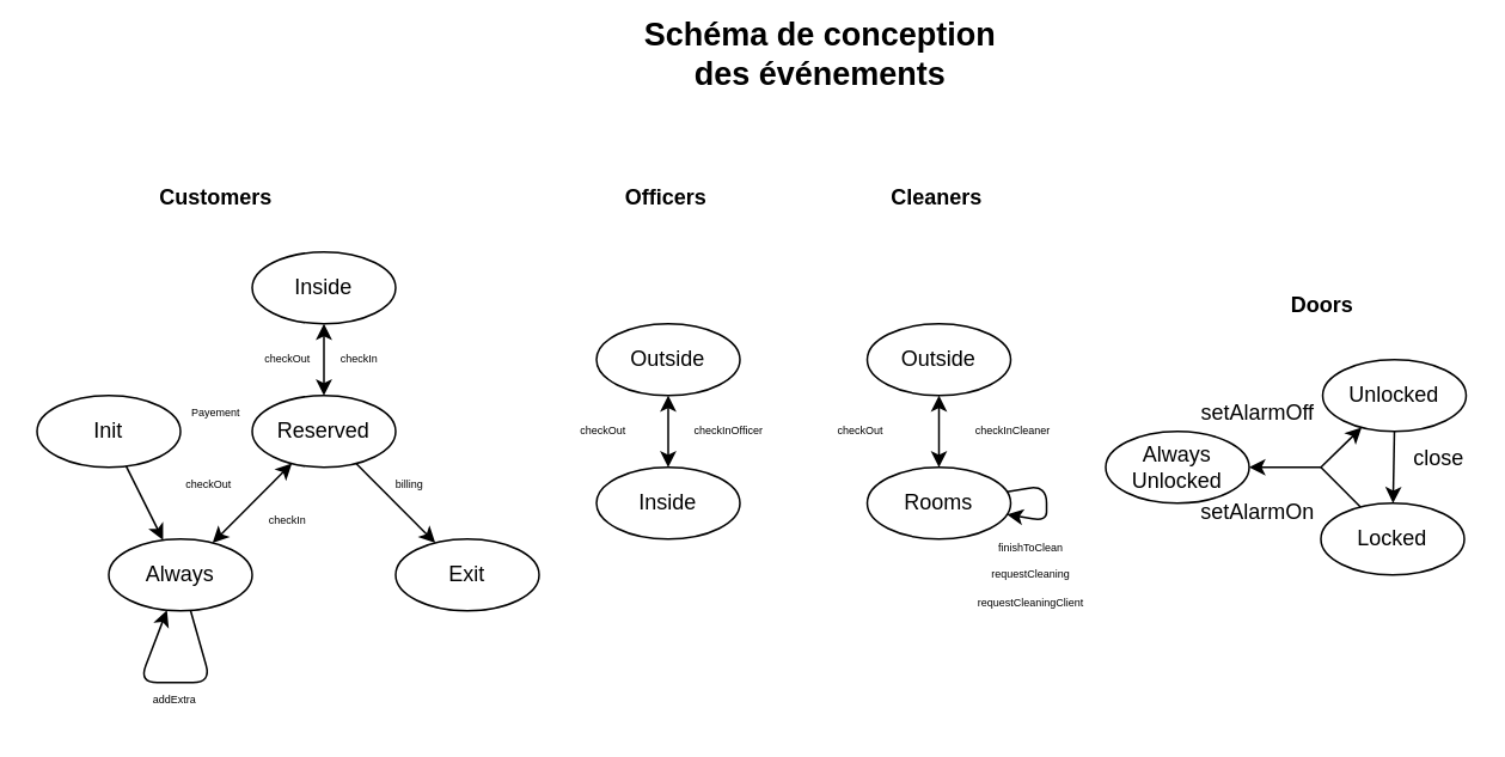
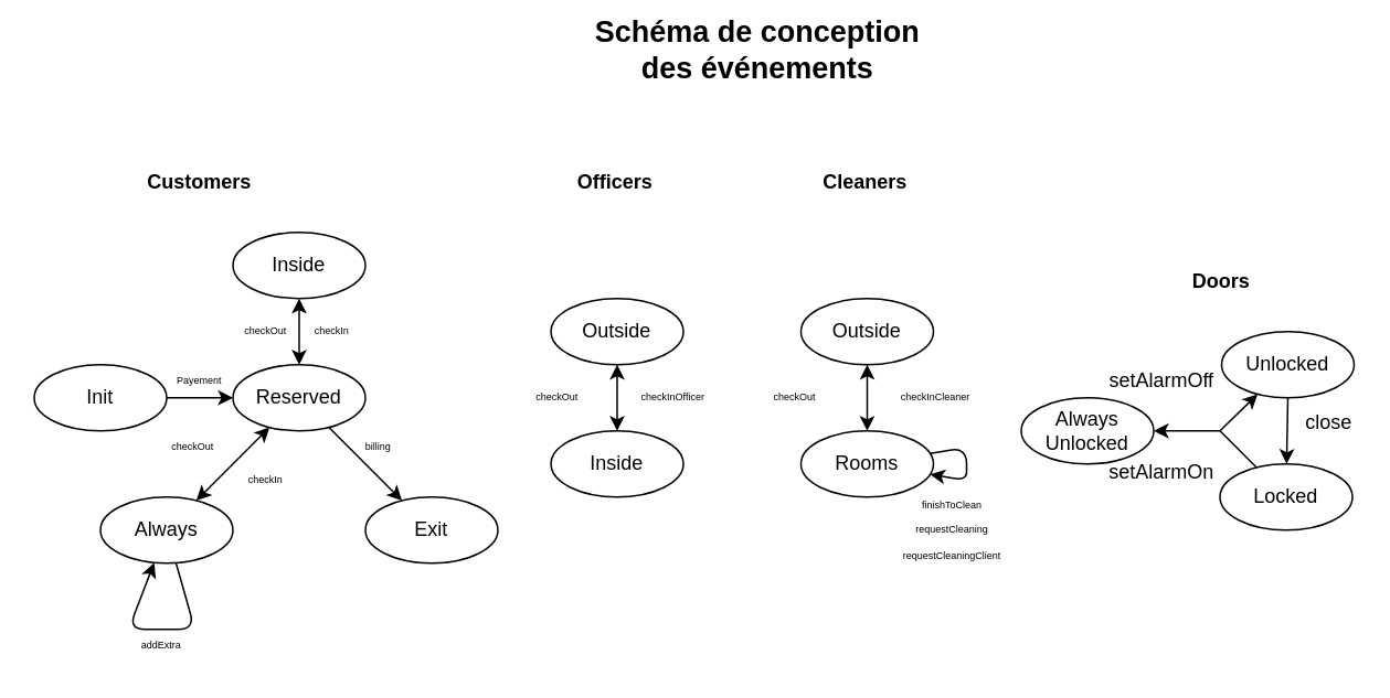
- <mxCell id="5" value="" style="endArrow=classic;html=1;fontSize=18;" parent="1" source="2" target="11" edge="1"><mxGeometry width="50" height="50" relative="1" as="geometry"><mxPoint x="95" y="370" as="sourcePoint" /><mxPoint x="145" y="320" as="targetPoint" /></mxGeometry></mxCell>
+ <mxCell id="5" value="" style="endArrow=classic;html=1;fontSize=18;" parent="1" source="2" target="4" edge="1"><mxGeometry width="50" height="50" relative="1" as="geometry"><mxPoint x="95" y="370" as="sourcePoint" /><mxPoint x="145" y="320" as="targetPoint" /></mxGeometry></mxCell>
